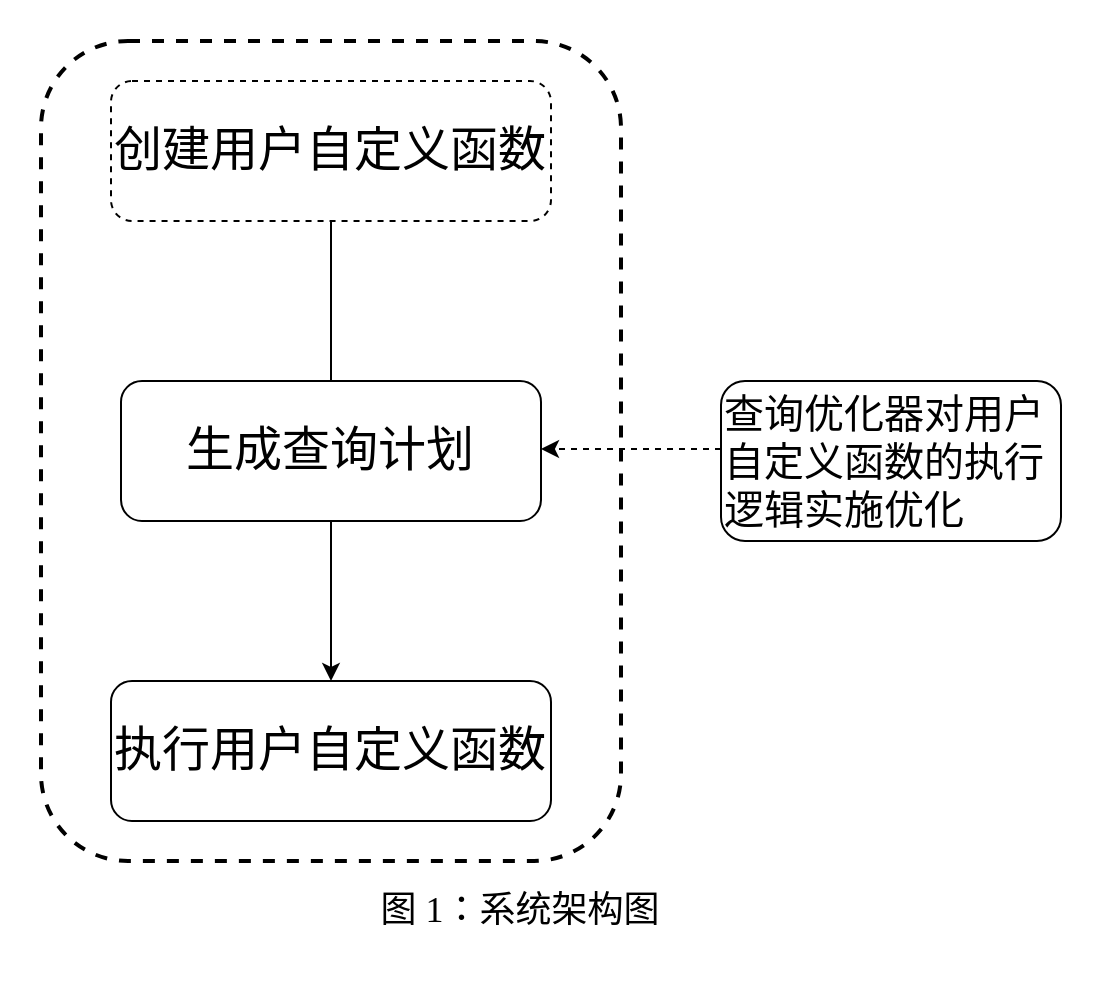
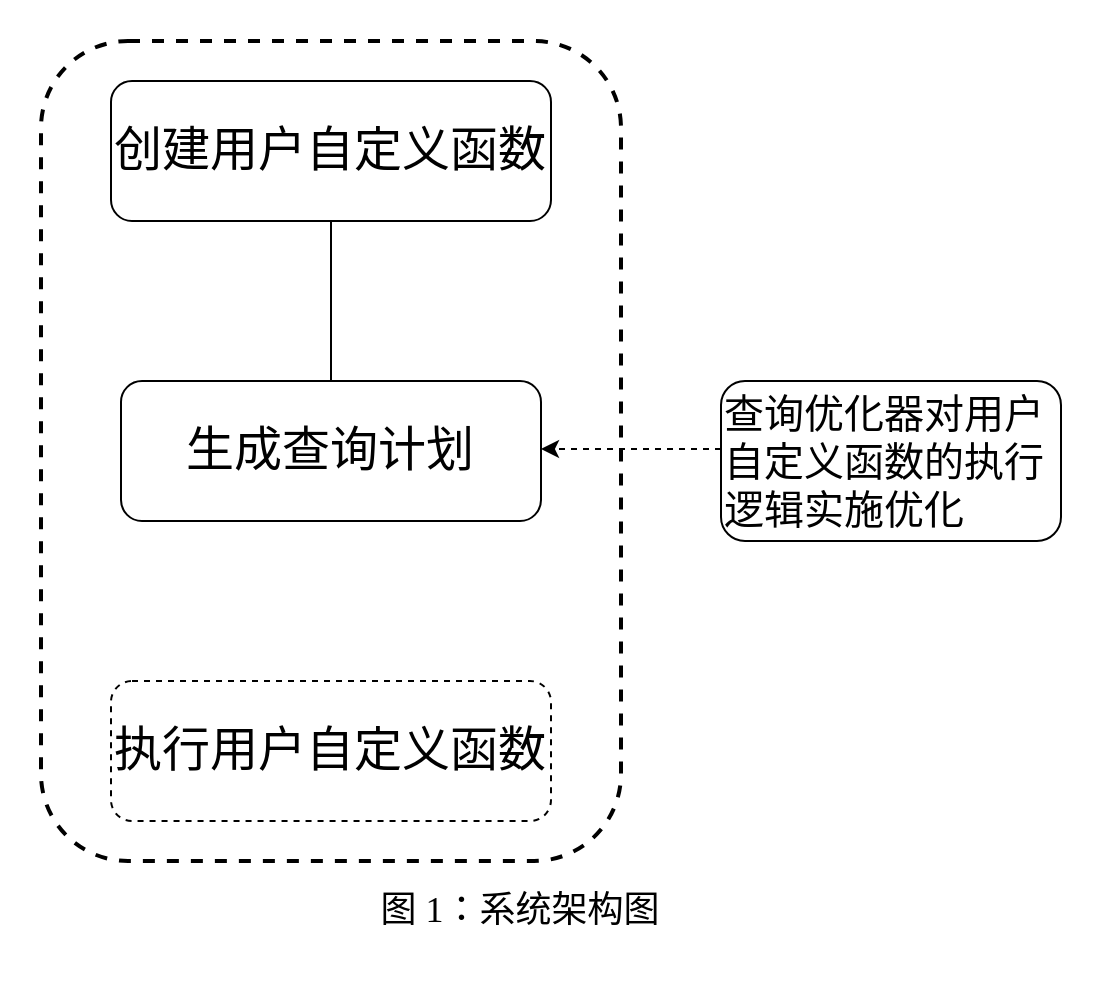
- <mxCell id="4" value="&lt;font face=&quot;阿里巴巴普惠体&quot; style=&quot;font-size: 24px;&quot;&gt;创建用户自定义函数&lt;/font&gt;" style="rounded=1;whiteSpace=wrap;html=1;fillColor=none;dashed=1;" parent="1" vertex="1"><mxGeometry x="55" y="40" width="220" height="70" as="geometry" /></mxCell>
+ <mxCell id="4" value="&lt;font face=&quot;阿里巴巴普惠体&quot; style=&quot;font-size: 24px;&quot;&gt;创建用户自定义函数&lt;/font&gt;" style="rounded=1;whiteSpace=wrap;html=1;fillColor=none;" parent="1" vertex="1"><mxGeometry x="55" y="40" width="220" height="70" as="geometry" /></mxCell>
- <mxCell id="5" value="" style="edgeStyle=orthogonalEdgeStyle;rounded=0;orthogonalLoop=1;jettySize=auto;html=1;" parent="1" source="6" target="7" edge="1"><mxGeometry relative="1" as="geometry" /></mxCell>
- <mxCell id="7" value="&lt;font face=&quot;阿里巴巴普惠体&quot; style=&quot;font-size: 24px;&quot;&gt;执行用户自定义函数&lt;/font&gt;" style="rounded=1;whiteSpace=wrap;html=1;fillColor=none;" parent="1" vertex="1"><mxGeometry x="55" y="340" width="220" height="70" as="geometry" /></mxCell>
+ <mxCell id="7" value="&lt;font face=&quot;阿里巴巴普惠体&quot; style=&quot;font-size: 24px;&quot;&gt;执行用户自定义函数&lt;/font&gt;" style="rounded=1;whiteSpace=wrap;html=1;fillColor=none;dashed=1;" parent="1" vertex="1"><mxGeometry x="55" y="340" width="220" height="70" as="geometry" /></mxCell>
